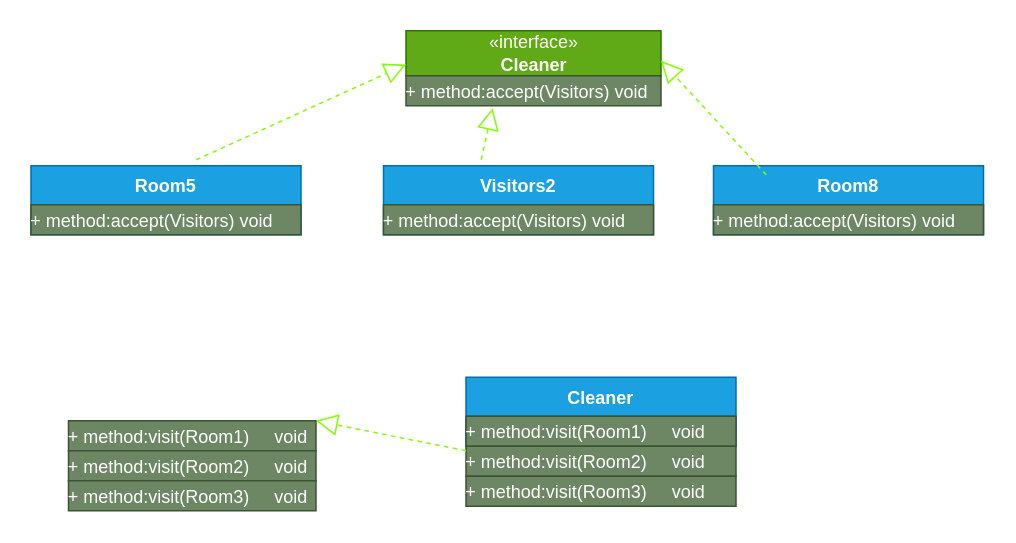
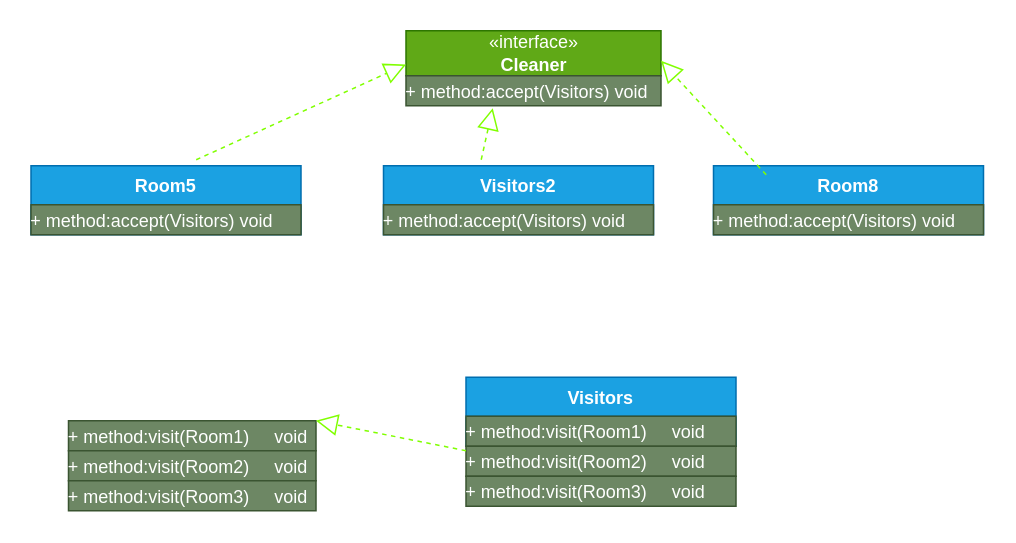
- <mxCell id="16" value="Cleaner" style="swimlane;fontStyle=1;align=center;verticalAlign=top;childLayout=stackLayout;horizontal=1;startSize=26;horizontalStack=0;resizeParent=1;resizeParentMax=0;resizeLast=0;collapsible=1;marginBottom=0;fillColor=#1ba1e2;fontColor=#ffffff;strokeColor=#006EAF;" vertex="1" parent="1"><mxGeometry x="310" y="251" width="180" height="46" as="geometry" /></mxCell>
+ <mxCell id="16" value="Visitors" style="swimlane;fontStyle=1;align=center;verticalAlign=top;childLayout=stackLayout;horizontal=1;startSize=26;horizontalStack=0;resizeParent=1;resizeParentMax=0;resizeLast=0;collapsible=1;marginBottom=0;fillColor=#1ba1e2;fontColor=#ffffff;strokeColor=#006EAF;" vertex="1" parent="1"><mxGeometry x="310" y="251" width="180" height="46" as="geometry" /></mxCell>
